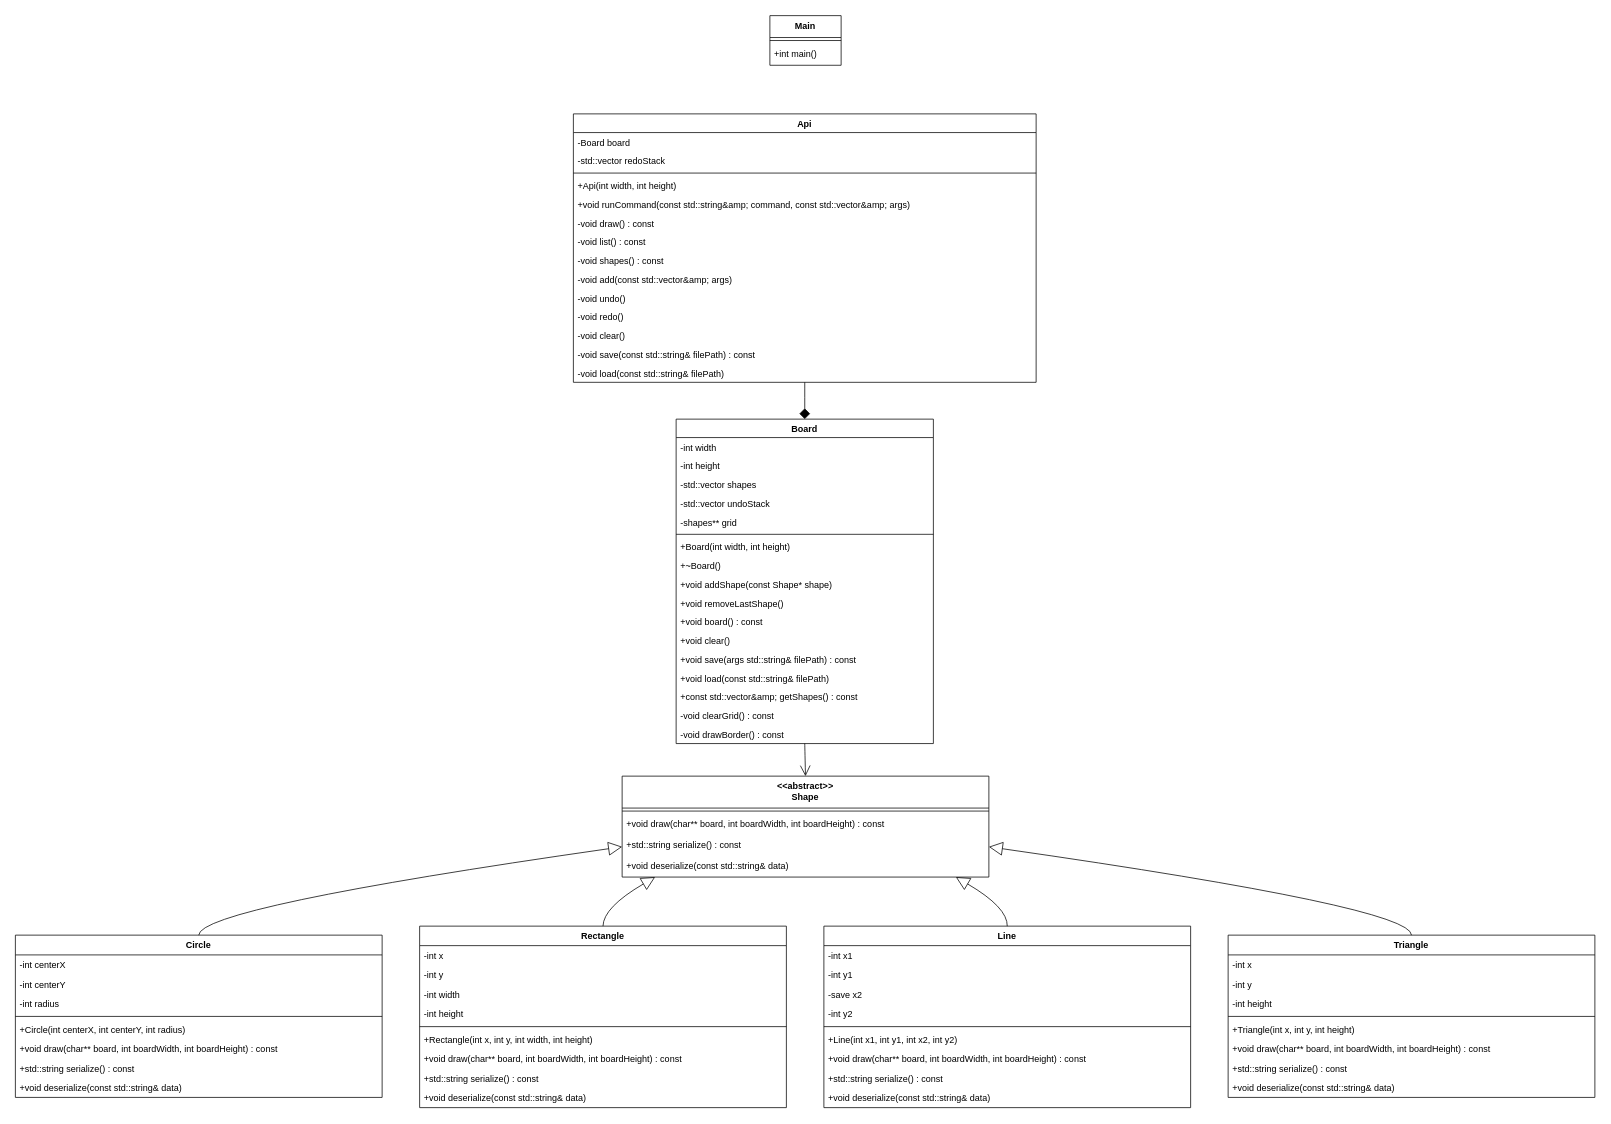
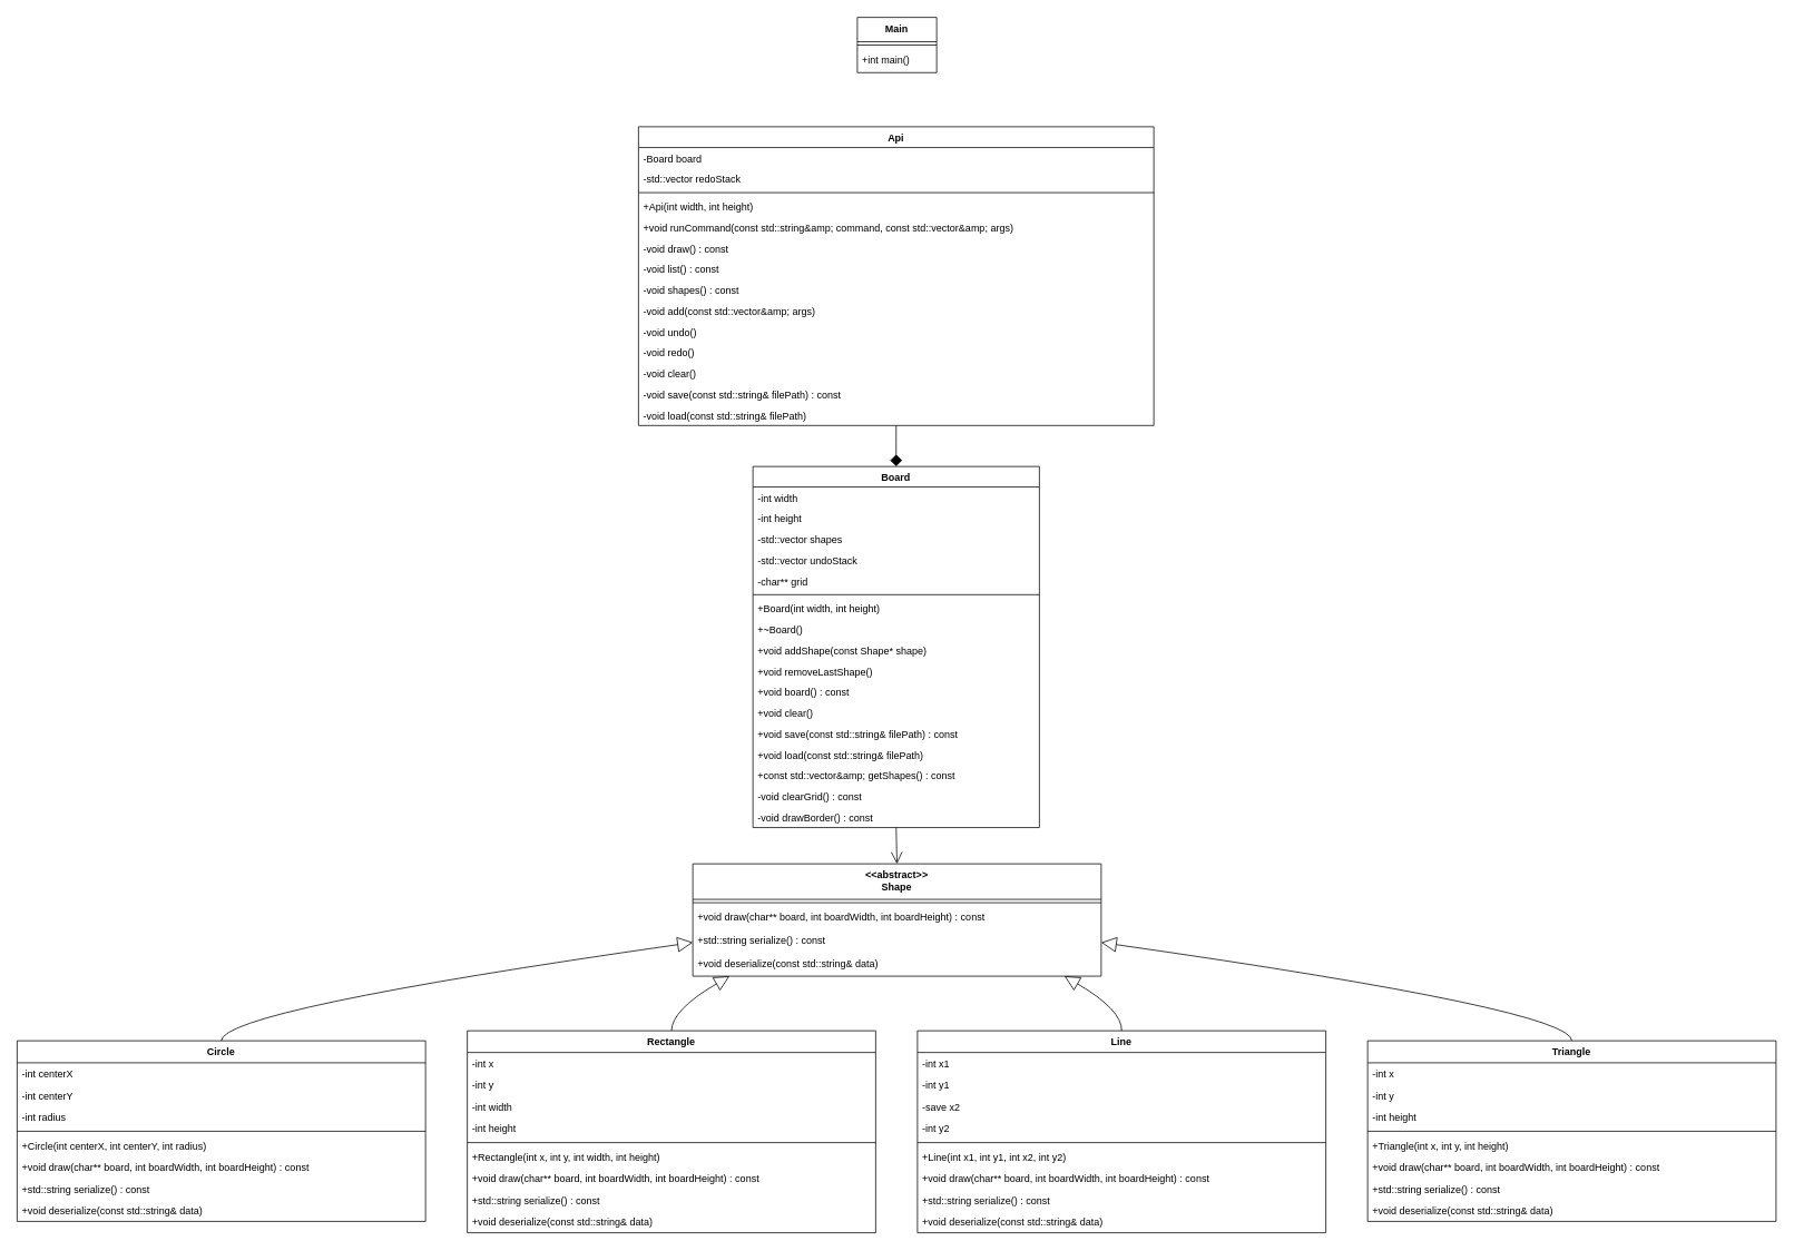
- <mxCell id="50" value="-shapes** grid" style="text;strokeColor=none;fillColor=none;align=left;verticalAlign=top;spacingLeft=4;spacingRight=4;overflow=hidden;rotatable=0;points=[[0,0.5],[1,0.5]];portConstraint=eastwest;" vertex="1" parent="45"><mxGeometry y="124.588" width="343" height="25" as="geometry" /></mxCell>
+ <mxCell id="50" value="-char** grid" style="text;strokeColor=none;fillColor=none;align=left;verticalAlign=top;spacingLeft=4;spacingRight=4;overflow=hidden;rotatable=0;points=[[0,0.5],[1,0.5]];portConstraint=eastwest;" vertex="1" parent="45"><mxGeometry y="124.588" width="343" height="25" as="geometry" /></mxCell>
- <mxCell id="58" value="+void save(args std::string&amp; filePath) : const" style="text;strokeColor=none;fillColor=none;align=left;verticalAlign=top;spacingLeft=4;spacingRight=4;overflow=hidden;rotatable=0;points=[[0,0.5],[1,0.5]];portConstraint=eastwest;" vertex="1" parent="45"><mxGeometry y="307.588" width="343" height="25" as="geometry" /></mxCell>
+ <mxCell id="58" value="+void save(const std::string&amp; filePath) : const" style="text;strokeColor=none;fillColor=none;align=left;verticalAlign=top;spacingLeft=4;spacingRight=4;overflow=hidden;rotatable=0;points=[[0,0.5],[1,0.5]];portConstraint=eastwest;" vertex="1" parent="45"><mxGeometry y="307.588" width="343" height="25" as="geometry" /></mxCell>
